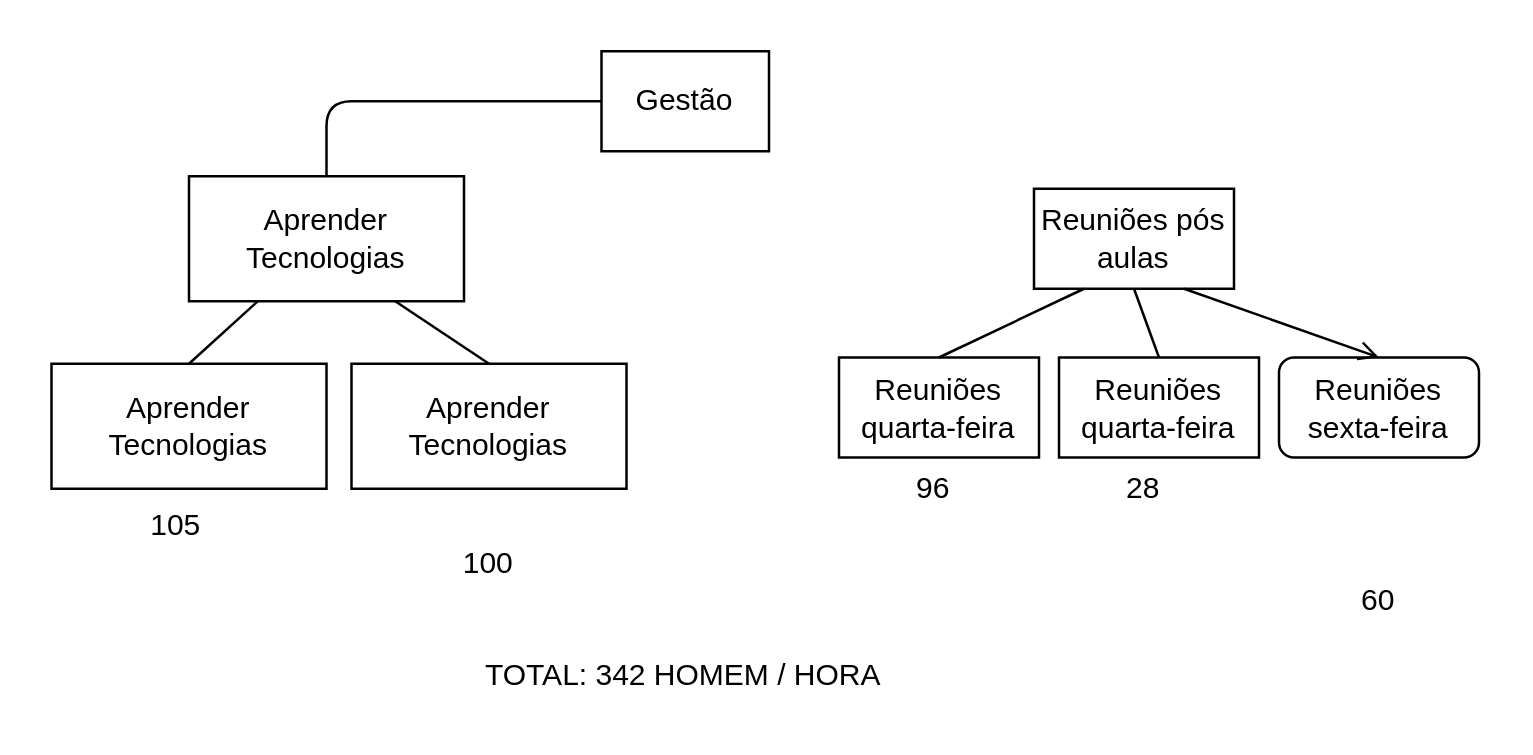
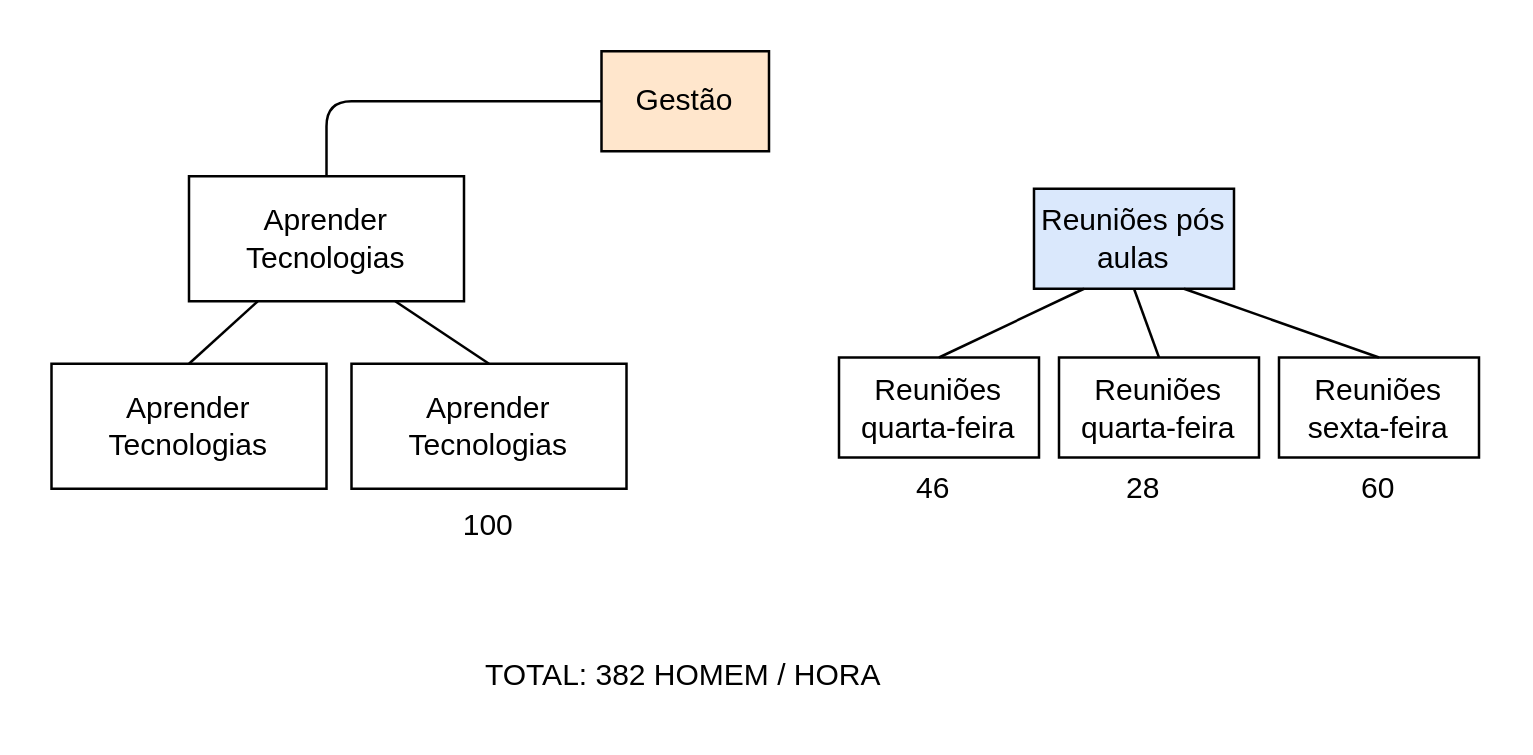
- <mxCell id="2" value="Gestão" style="rounded=0;whiteSpace=wrap;html=1;" parent="1" vertex="1"><mxGeometry x="240" y="20" width="67" height="40" as="geometry" /></mxCell>
+ <mxCell id="2" value="Gestão" style="rounded=0;whiteSpace=wrap;html=1;fillColor=#ffe6cc;" parent="1" vertex="1"><mxGeometry x="240" y="20" width="67" height="40" as="geometry" /></mxCell>
- <mxCell id="3" value="Reuniões pós aulas" style="rounded=0;whiteSpace=wrap;html=1;" parent="1" vertex="1"><mxGeometry x="413" y="75" width="80" height="40" as="geometry" /></mxCell>
+ <mxCell id="3" value="Reuniões pós aulas" style="rounded=0;whiteSpace=wrap;html=1;fillColor=#dae8fc;" parent="1" vertex="1"><mxGeometry x="413" y="75" width="80" height="40" as="geometry" /></mxCell>
- <mxCell id="9" value="" style="endArrow=open;html=1;entryX=0.5;entryY=0;entryDx=0;entryDy=0;exitX=0.75;exitY=1;exitDx=0;exitDy=0;" parent="1" source="3" target="6" edge="1"><mxGeometry width="50" height="50" relative="1" as="geometry"><mxPoint x="430" y="125" as="sourcePoint" /><mxPoint x="410" y="170" as="targetPoint" /><Array as="points" /></mxGeometry></mxCell>
+ <mxCell id="9" value="" style="endArrow=none;html=1;entryX=0.5;entryY=0;entryDx=0;entryDy=0;exitX=0.75;exitY=1;exitDx=0;exitDy=0;" parent="1" source="3" target="6" edge="1"><mxGeometry width="50" height="50" relative="1" as="geometry"><mxPoint x="430" y="125" as="sourcePoint" /><mxPoint x="410" y="170" as="targetPoint" /><Array as="points" /></mxGeometry></mxCell>
- <mxCell id="6" value="Reuniões sexta-feira" style="whiteSpace=wrap;html=1;rounded=1;" parent="1" vertex="1"><mxGeometry x="511" y="142.5" width="80" height="40" as="geometry" /></mxCell>
+ <mxCell id="6" value="Reuniões sexta-feira" style="rounded=0;whiteSpace=wrap;html=1;" parent="1" vertex="1"><mxGeometry x="511" y="142.5" width="80" height="40" as="geometry" /></mxCell>
- <mxCell id="11" value="96" style="text;html=1;strokeColor=none;fillColor=none;align=center;verticalAlign=middle;whiteSpace=wrap;rounded=0;" parent="1" vertex="1"><mxGeometry x="353" y="185" width="40" height="20" as="geometry" /></mxCell>
+ <mxCell id="11" value="46" style="text;html=1;strokeColor=none;fillColor=none;align=center;verticalAlign=middle;whiteSpace=wrap;rounded=0;" parent="1" vertex="1"><mxGeometry x="353" y="185" width="40" height="20" as="geometry" /></mxCell>
- <mxCell id="10" value="105" style="text;html=1;strokeColor=none;fillColor=none;align=center;verticalAlign=middle;whiteSpace=wrap;rounded=0;" parent="1" vertex="1"><mxGeometry x="50" y="200" width="40" height="20" as="geometry" /></mxCell>
- <mxCell id="16" value="100" style="text;html=1;strokeColor=none;fillColor=none;align=center;verticalAlign=middle;whiteSpace=wrap;rounded=0;" vertex="1" parent="1"><mxGeometry x="180" y="215" width="30" height="20" as="geometry" /></mxCell>
+ <mxCell id="16" value="100" style="text;html=1;strokeColor=none;fillColor=none;align=center;verticalAlign=middle;whiteSpace=wrap;rounded=0;" vertex="1" parent="1"><mxGeometry x="180" y="200" width="30" height="20" as="geometry" /></mxCell>
- <mxCell id="12" value="60&lt;br&gt;" style="text;html=1;strokeColor=none;fillColor=none;align=center;verticalAlign=middle;whiteSpace=wrap;rounded=0;" parent="1" vertex="1"><mxGeometry x="531" y="230" width="40" height="20" as="geometry" /></mxCell>
+ <mxCell id="12" value="60&lt;br&gt;" style="text;html=1;strokeColor=none;fillColor=none;align=center;verticalAlign=middle;whiteSpace=wrap;rounded=0;" parent="1" vertex="1"><mxGeometry x="531" y="185" width="40" height="20" as="geometry" /></mxCell>
- <mxCell id="13" value="TOTAL: 342 HOMEM / HORA" style="text;html=1;strokeColor=none;fillColor=none;align=center;verticalAlign=middle;whiteSpace=wrap;rounded=0;" parent="1" vertex="1"><mxGeometry x="123" y="260" width="300" height="20" as="geometry" /></mxCell>
+ <mxCell id="13" value="TOTAL: 382 HOMEM / HORA" style="text;html=1;strokeColor=none;fillColor=none;align=center;verticalAlign=middle;whiteSpace=wrap;rounded=0;" parent="1" vertex="1"><mxGeometry x="123" y="260" width="300" height="20" as="geometry" /></mxCell>
